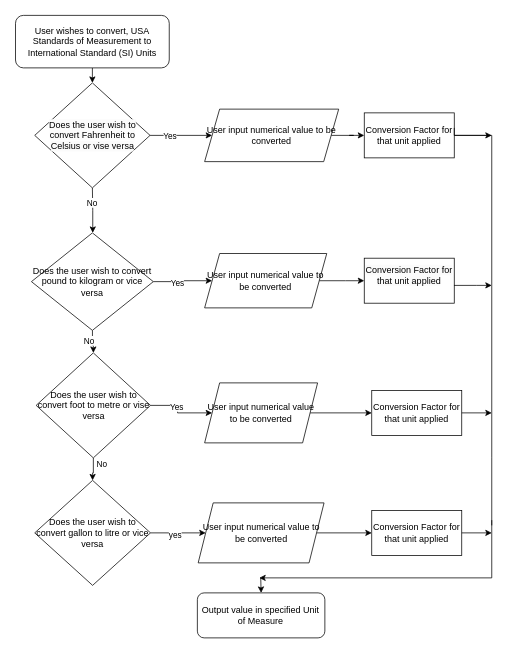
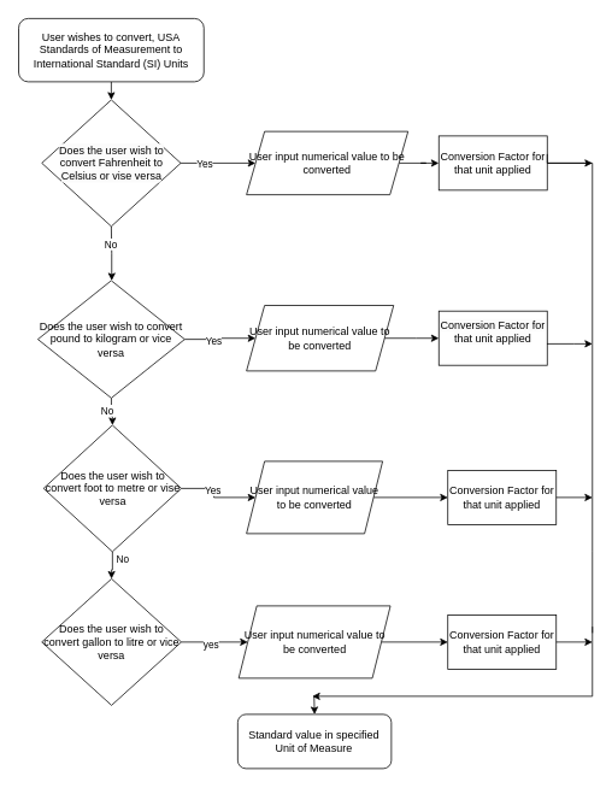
- <mxCell id="39" value="Output value in specified Unit of Measure" style="rounded=1;whiteSpace=wrap;html=1;" vertex="1" parent="1"><mxGeometry x="262.49" y="790" width="170" height="60" as="geometry" /></mxCell>
+ <mxCell id="39" value="Standard value in specified Unit of Measure" style="rounded=1;whiteSpace=wrap;html=1;" vertex="1" parent="1"><mxGeometry x="262.49" y="790" width="170" height="60" as="geometry" /></mxCell>
